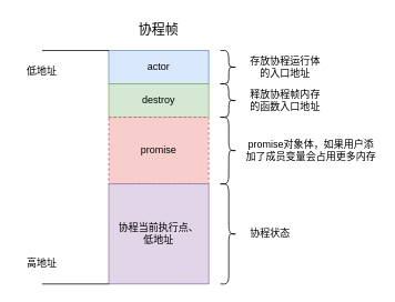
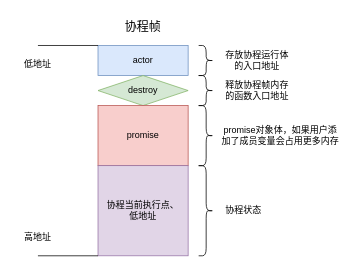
- <mxCell id="3" value="destroy" style="rounded=0;whiteSpace=wrap;html=1;fillColor=#d5e8d4;strokeColor=#82b366;" vertex="1" parent="1"><mxGeometry x="130" y="100" width="120" height="40" as="geometry" /></mxCell>
+ <mxCell id="3" value="destroy" style="rhombus;whiteSpace=wrap;html=1;fillColor=#d5e8d4;strokeColor=#82b366;" vertex="1" parent="1"><mxGeometry x="130" y="100" width="120" height="40" as="geometry" /></mxCell>
- <mxCell id="4" value="promise" style="rounded=0;whiteSpace=wrap;html=1;fillColor=#f8cecc;strokeColor=#b85450;dashed=1;" vertex="1" parent="1"><mxGeometry x="130" y="140" width="120" height="80" as="geometry" /></mxCell>
+ <mxCell id="4" value="promise" style="rounded=0;whiteSpace=wrap;html=1;fillColor=#f8cecc;strokeColor=#b85450;" vertex="1" parent="1"><mxGeometry x="130" y="140" width="120" height="80" as="geometry" /></mxCell>
